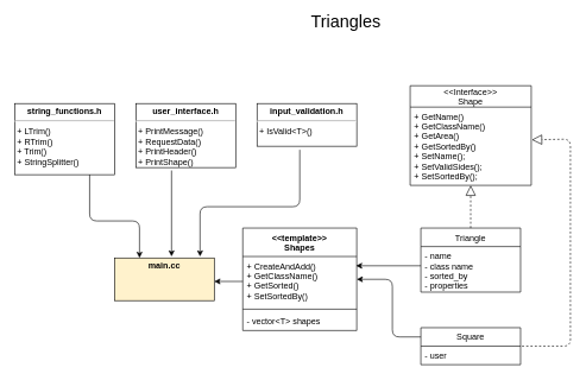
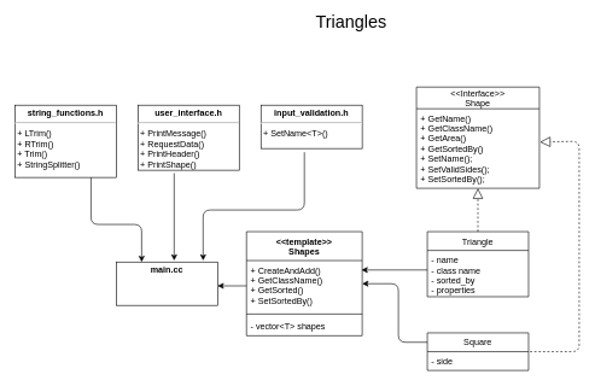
- <mxCell id="17" value="&lt;p style=&quot;margin: 0px ; margin-top: 4px ; text-align: center&quot;&gt;&lt;b&gt;input_validation.h&lt;/b&gt;&lt;/p&gt;&lt;hr&gt;&amp;nbsp;+ IsValid&amp;lt;T&amp;gt;()" style="verticalAlign=top;align=left;overflow=fill;fontSize=12;fontFamily=Helvetica;html=1;" vertex="1" parent="1"><mxGeometry x="360" y="145" width="140" height="60" as="geometry" /></mxCell>
+ <mxCell id="17" value="&lt;p style=&quot;margin: 0px ; margin-top: 4px ; text-align: center&quot;&gt;&lt;b&gt;input_validation.h&lt;/b&gt;&lt;/p&gt;&lt;hr&gt;&amp;nbsp;+ SetName&amp;lt;T&amp;gt;()" style="verticalAlign=top;align=left;overflow=fill;fontSize=12;fontFamily=Helvetica;html=1;" vertex="1" parent="1"><mxGeometry x="360" y="145" width="140" height="60" as="geometry" /></mxCell>
- <mxCell id="20" value="&lt;p style=&quot;margin: 0px ; margin-top: 4px ; text-align: center&quot;&gt;&lt;b&gt;main.cc&lt;/b&gt;&lt;/p&gt;" style="verticalAlign=top;align=left;overflow=fill;fontSize=12;fontFamily=Helvetica;html=1;fillColor=#fff2cc;" vertex="1" parent="1"><mxGeometry x="160" y="362" width="140" height="60" as="geometry" /></mxCell>
+ <mxCell id="20" value="&lt;p style=&quot;margin: 0px ; margin-top: 4px ; text-align: center&quot;&gt;&lt;b&gt;main.cc&lt;/b&gt;&lt;/p&gt;" style="verticalAlign=top;align=left;overflow=fill;fontSize=12;fontFamily=Helvetica;html=1;" vertex="1" parent="1"><mxGeometry x="160" y="362" width="140" height="60" as="geometry" /></mxCell>
- <mxCell id="11" value="- user" style="text;strokeColor=none;fillColor=none;align=left;verticalAlign=top;spacingLeft=4;spacingRight=4;overflow=hidden;rotatable=0;points=[[0,0.5],[1,0.5]];portConstraint=eastwest;" parent="10" vertex="1"><mxGeometry y="26" width="140" height="26" as="geometry" /></mxCell>
+ <mxCell id="11" value="- side" style="text;strokeColor=none;fillColor=none;align=left;verticalAlign=top;spacingLeft=4;spacingRight=4;overflow=hidden;rotatable=0;points=[[0,0.5],[1,0.5]];portConstraint=eastwest;" parent="10" vertex="1"><mxGeometry y="26" width="140" height="26" as="geometry" /></mxCell>
